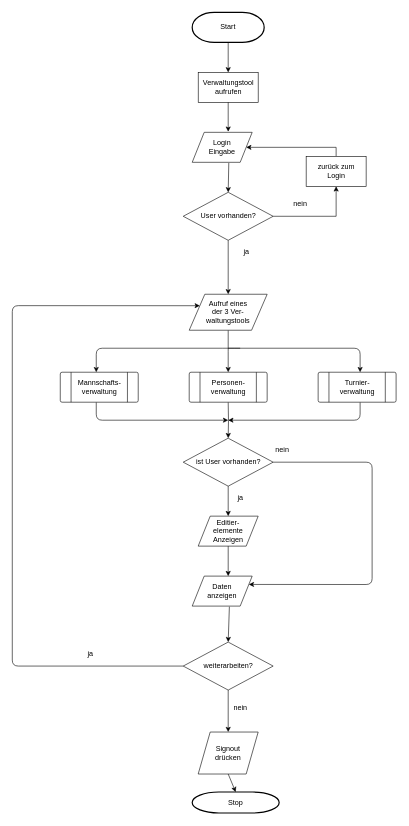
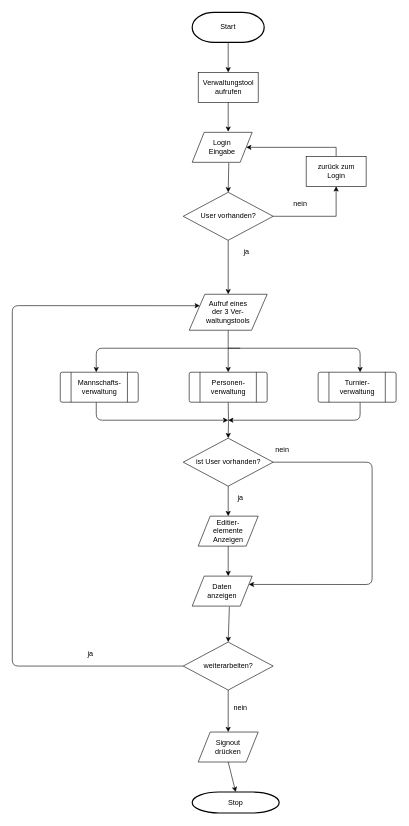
- <mxCell id="41" value="&lt;div&gt;Signout&lt;/div&gt;&lt;div&gt;drücken&lt;br&gt;&lt;/div&gt;" style="shape=parallelogram;perimeter=parallelogramPerimeter;whiteSpace=wrap;html=1;dashed=0;" vertex="1" parent="1"><mxGeometry x="330" y="1220" width="100" height="70" as="geometry" /></mxCell>
+ <mxCell id="41" value="&lt;div&gt;Signout&lt;/div&gt;&lt;div&gt;drücken&lt;br&gt;&lt;/div&gt;" style="shape=parallelogram;perimeter=parallelogramPerimeter;whiteSpace=wrap;html=1;dashed=0;" vertex="1" parent="1"><mxGeometry x="330" y="1220" width="100" height="50" as="geometry" /></mxCell>
